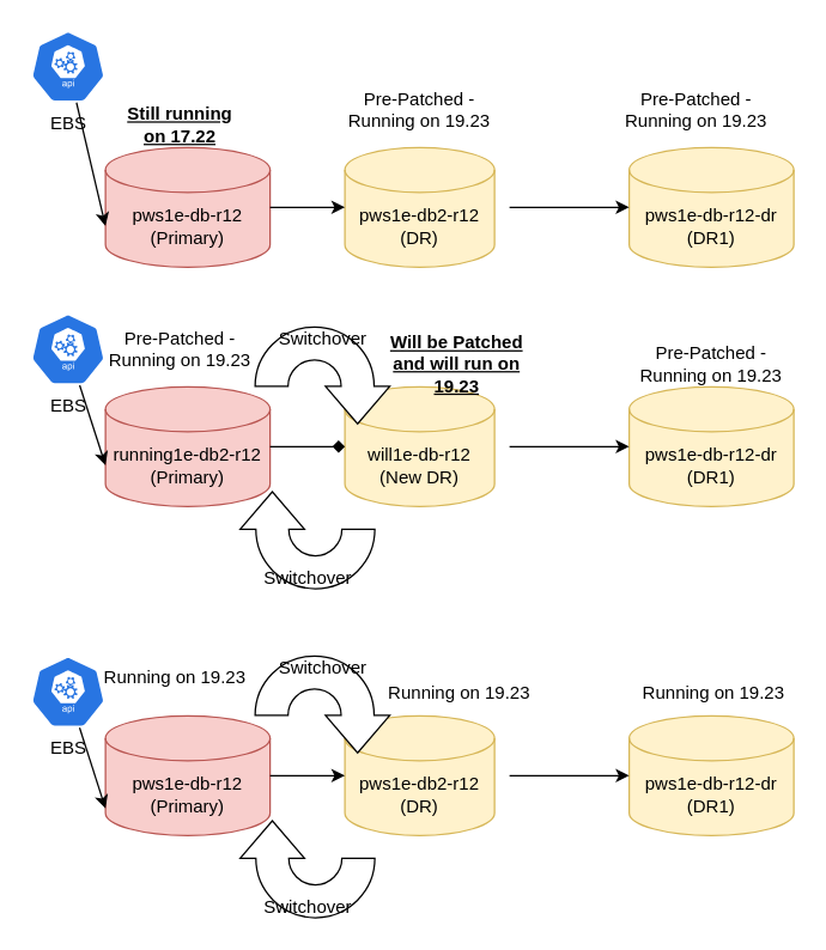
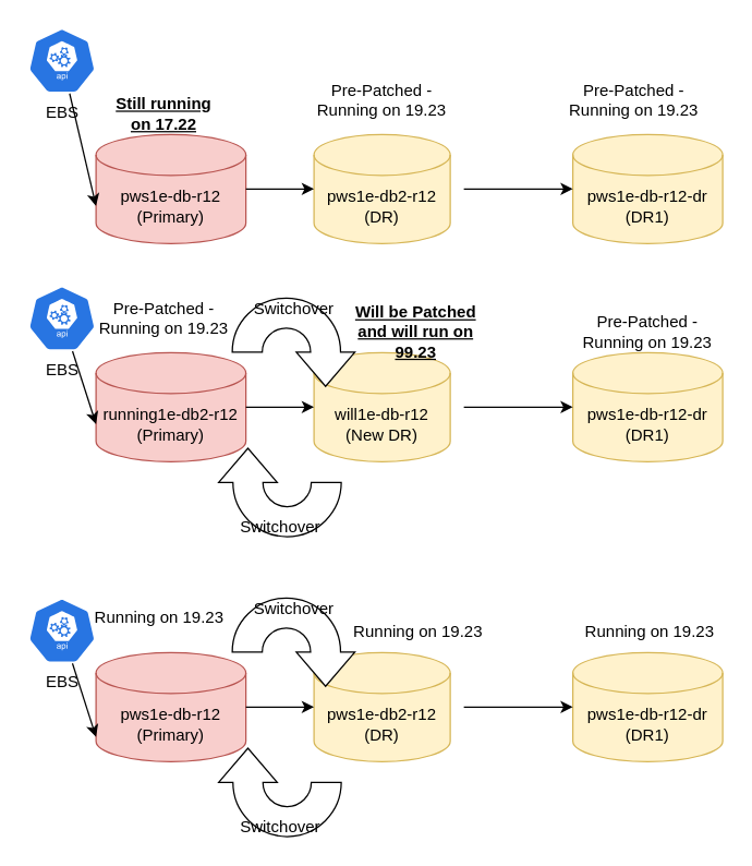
- <mxCell id="19" value="&lt;b&gt;&lt;u&gt;Will be Patched and will run on 19.23&lt;/u&gt;&lt;/b&gt;" style="text;html=1;strokeColor=none;fillColor=none;align=center;verticalAlign=middle;whiteSpace=wrap;rounded=0;" vertex="1" parent="1"><mxGeometry x="250" y="228" width="110" height="30" as="geometry" /></mxCell>
+ <mxCell id="19" value="&lt;b&gt;&lt;u&gt;Will be Patched and will run on 99.23&lt;/u&gt;&lt;/b&gt;" style="text;html=1;strokeColor=none;fillColor=none;align=center;verticalAlign=middle;whiteSpace=wrap;rounded=0;" vertex="1" parent="1"><mxGeometry x="250" y="228" width="110" height="30" as="geometry" /></mxCell>
- <mxCell id="11" value="" style="endArrow=diamond;html=1;rounded=0;exitX=1;exitY=0.5;exitDx=0;exitDy=0;exitPerimeter=0;entryX=0;entryY=0.5;entryDx=0;entryDy=0;entryPerimeter=0;" edge="1" parent="1" source="7" target="8"><mxGeometry width="50" height="50" relative="1" as="geometry"><mxPoint x="390" y="238" as="sourcePoint" /><mxPoint x="440" y="188" as="targetPoint" /></mxGeometry></mxCell>
+ <mxCell id="11" value="" style="endArrow=classic;html=1;rounded=0;exitX=1;exitY=0.5;exitDx=0;exitDy=0;exitPerimeter=0;entryX=0;entryY=0.5;entryDx=0;entryDy=0;entryPerimeter=0;" edge="1" parent="1" source="7" target="8"><mxGeometry width="50" height="50" relative="1" as="geometry"><mxPoint x="390" y="238" as="sourcePoint" /><mxPoint x="440" y="188" as="targetPoint" /></mxGeometry></mxCell>
